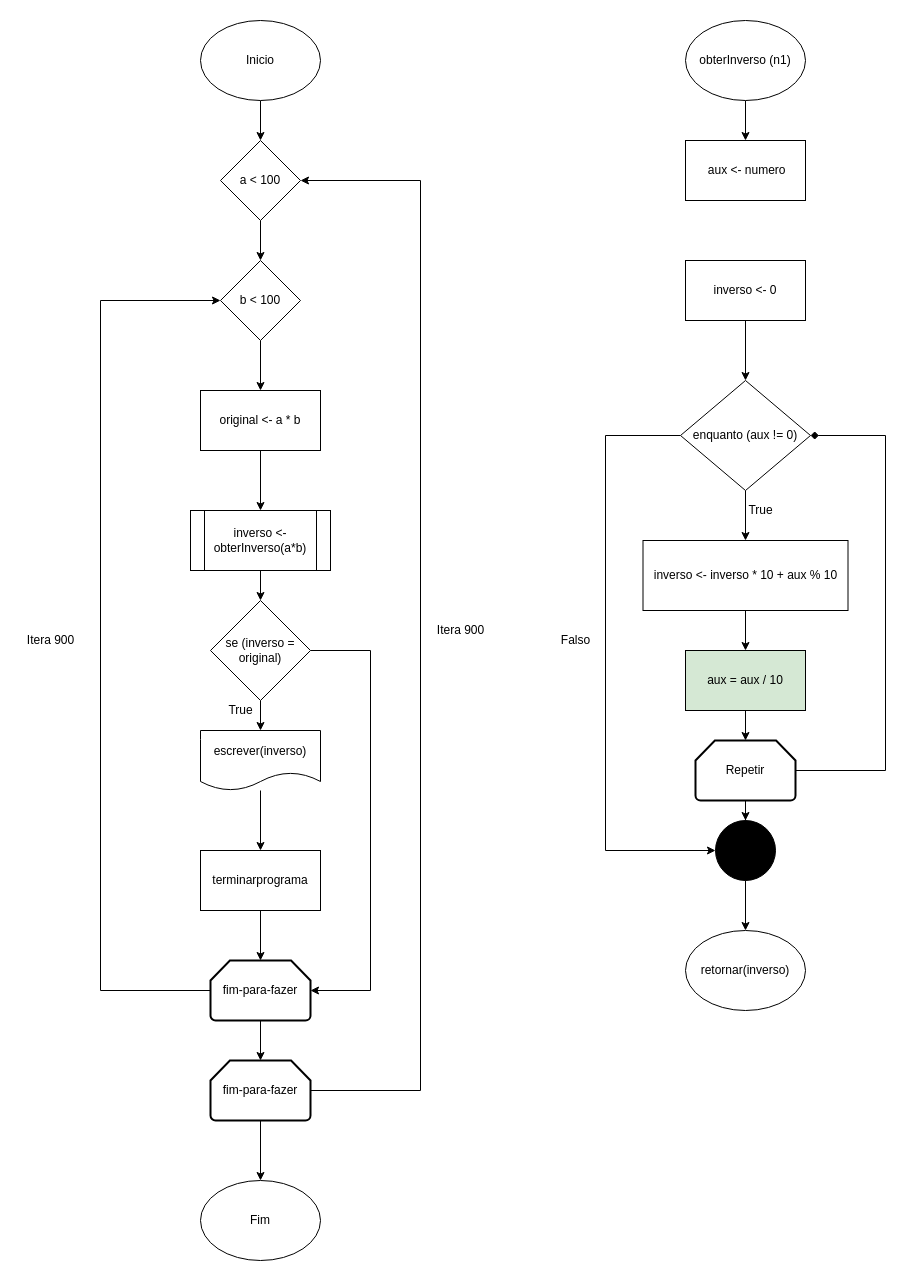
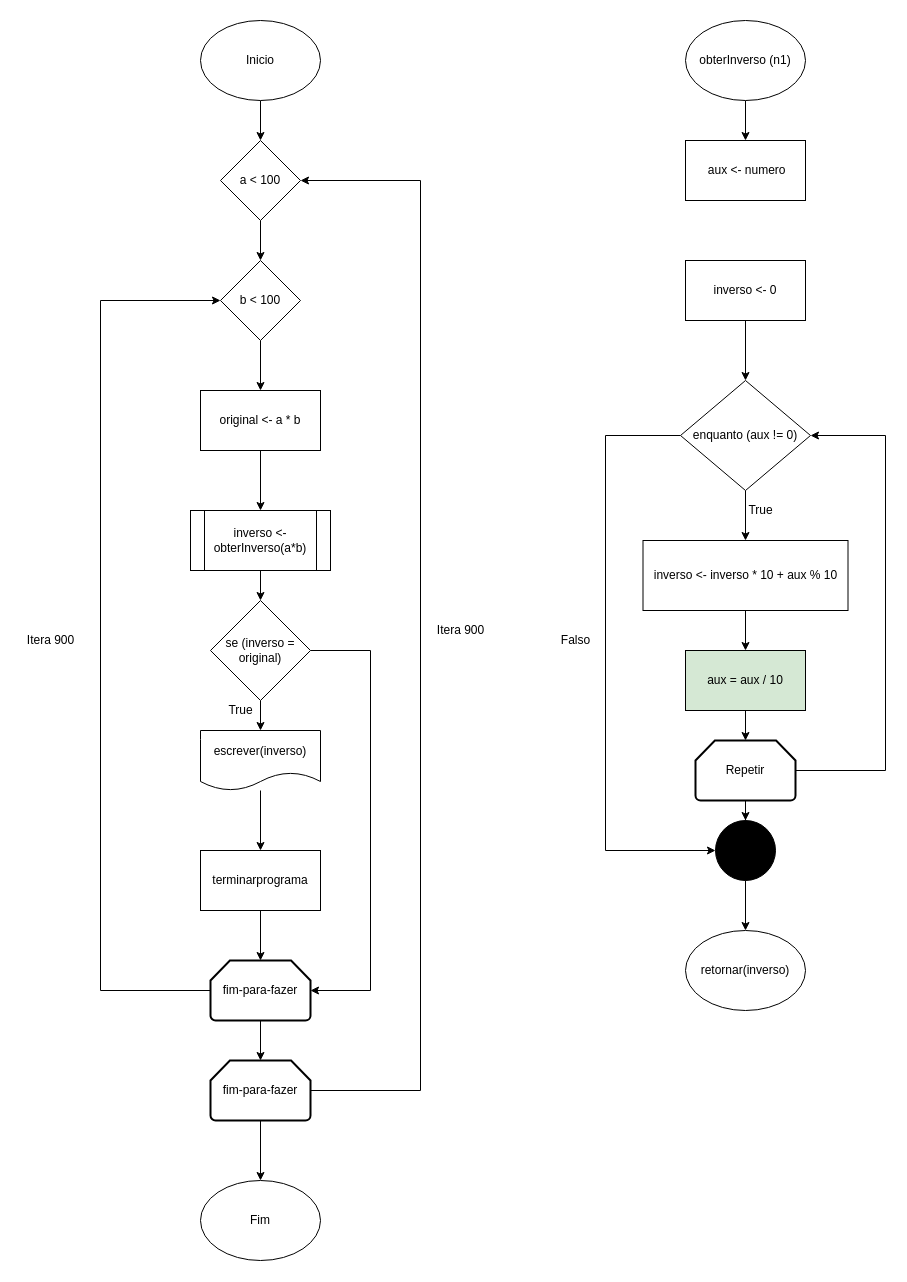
- <mxCell id="31" style="edgeStyle=orthogonalEdgeStyle;rounded=0;orthogonalLoop=1;jettySize=auto;html=1;entryX=1;entryY=0.5;entryDx=0;entryDy=0;endArrow=diamond;" edge="1" parent="1" source="33" target="24"><mxGeometry relative="1" as="geometry"><Array as="points"><mxPoint x="885" y="770" /><mxPoint x="885" y="435" /></Array></mxGeometry></mxCell>
+ <mxCell id="31" style="edgeStyle=orthogonalEdgeStyle;rounded=0;orthogonalLoop=1;jettySize=auto;html=1;entryX=1;entryY=0.5;entryDx=0;entryDy=0;" edge="1" parent="1" source="33" target="24"><mxGeometry relative="1" as="geometry"><Array as="points"><mxPoint x="885" y="770" /><mxPoint x="885" y="435" /></Array></mxGeometry></mxCell>
